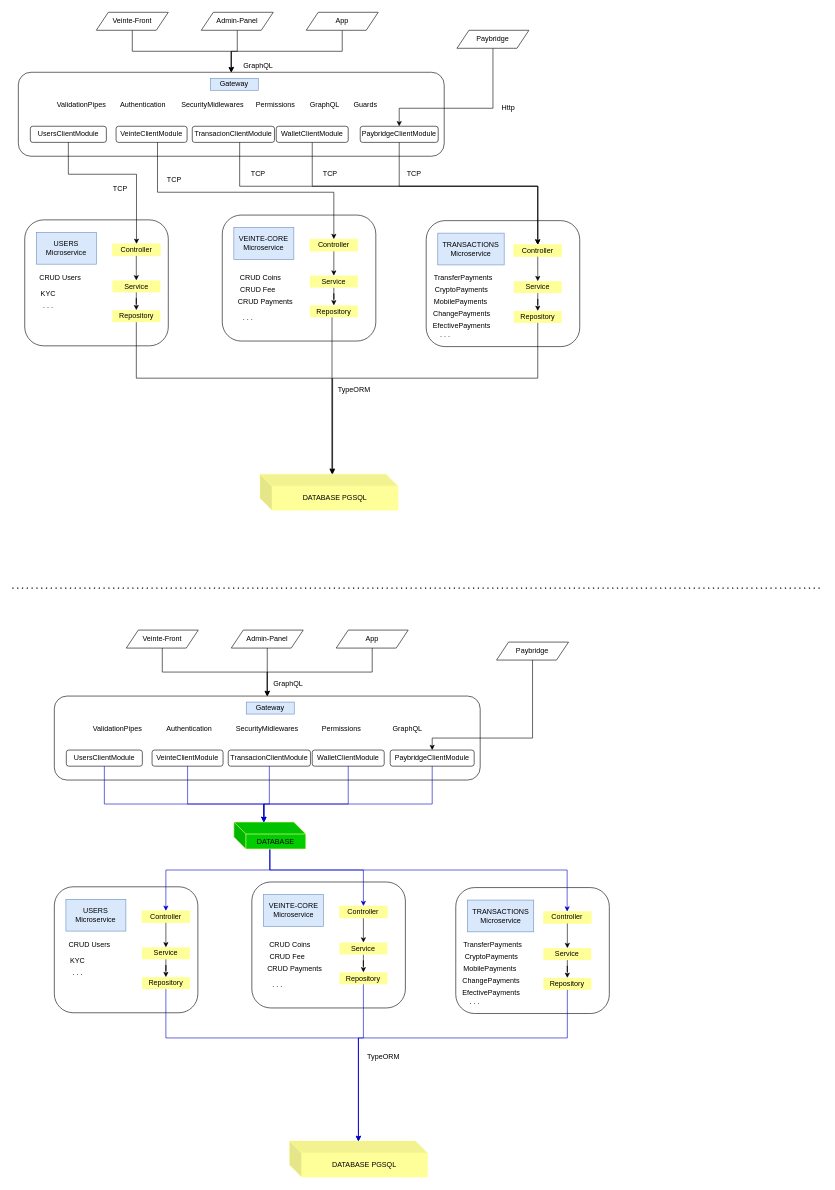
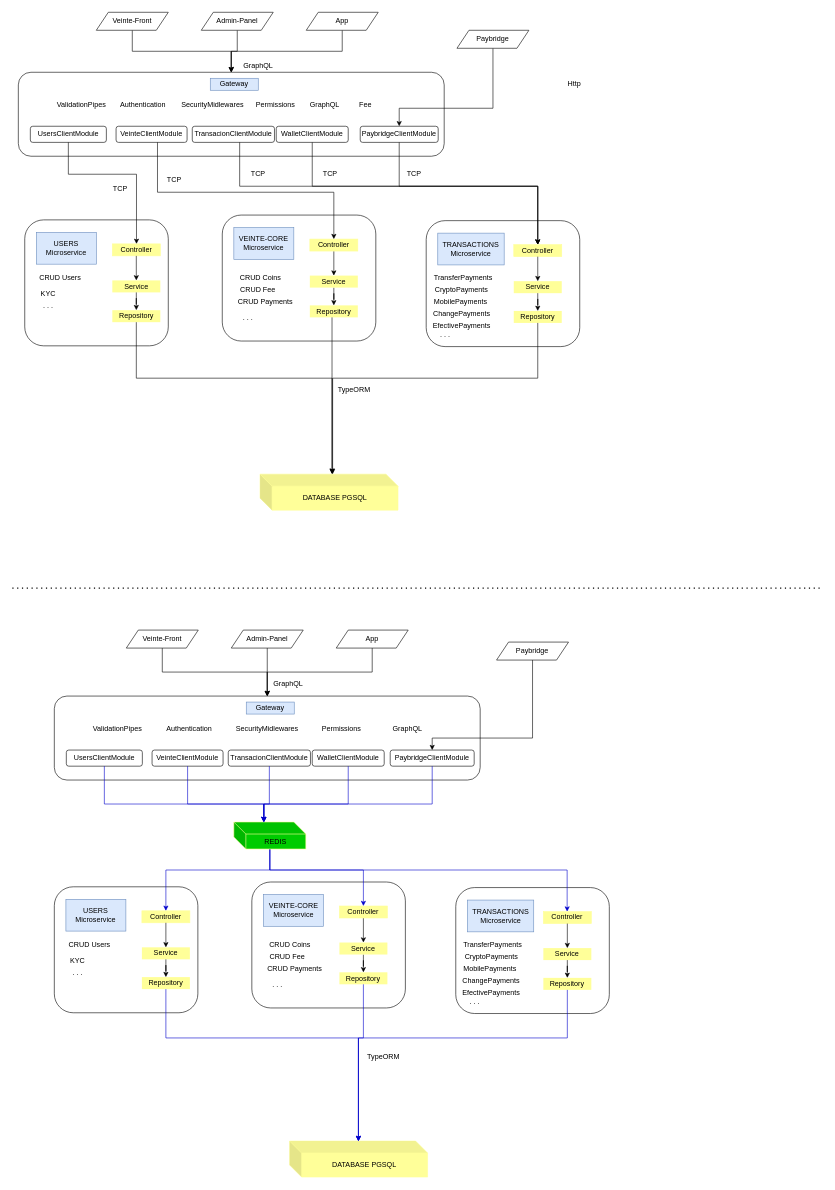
- <mxCell id="16" value="Guards" style="text;html=1;strokeColor=none;fillColor=none;align=center;verticalAlign=middle;whiteSpace=wrap;rounded=0;" vertex="1" parent="3"><mxGeometry x="540" y="44.44" width="78.28" height="20" as="geometry" /></mxCell>
+ <mxCell id="16" value="Fee" style="text;html=1;strokeColor=none;fillColor=none;align=center;verticalAlign=middle;whiteSpace=wrap;rounded=0;" vertex="1" parent="3"><mxGeometry x="540" y="44.44" width="78.28" height="20" as="geometry" /></mxCell>
- <mxCell id="148" value="Http" style="text;html=1;strokeColor=none;fillColor=none;align=center;verticalAlign=middle;whiteSpace=wrap;rounded=0;" vertex="1" parent="1"><mxGeometry x="827" y="170" width="40" height="20" as="geometry" /></mxCell>
+ <mxCell id="148" value="Http" style="text;html=1;strokeColor=none;fillColor=none;align=center;verticalAlign=middle;whiteSpace=wrap;rounded=0;" vertex="1" parent="1"><mxGeometry x="937" y="130" width="40" height="20" as="geometry" /></mxCell>
- <mxCell id="137" value="DATABASE" style="shape=cube;whiteSpace=wrap;html=1;boundedLbl=1;backgroundOutline=1;darkOpacity=0.05;darkOpacity2=0.1;strokeColor=#FFFF99;fillColor=#00CC00;" parent="1" vertex="1"><mxGeometry x="389.31" y="1370" width="120" height="45.01" as="geometry" /></mxCell>
+ <mxCell id="137" value="REDIS" style="shape=cube;whiteSpace=wrap;html=1;boundedLbl=1;backgroundOutline=1;darkOpacity=0.05;darkOpacity2=0.1;strokeColor=#FFFF99;fillColor=#00CC00;" parent="1" vertex="1"><mxGeometry x="389.31" y="1370" width="120" height="45.01" as="geometry" /></mxCell>
